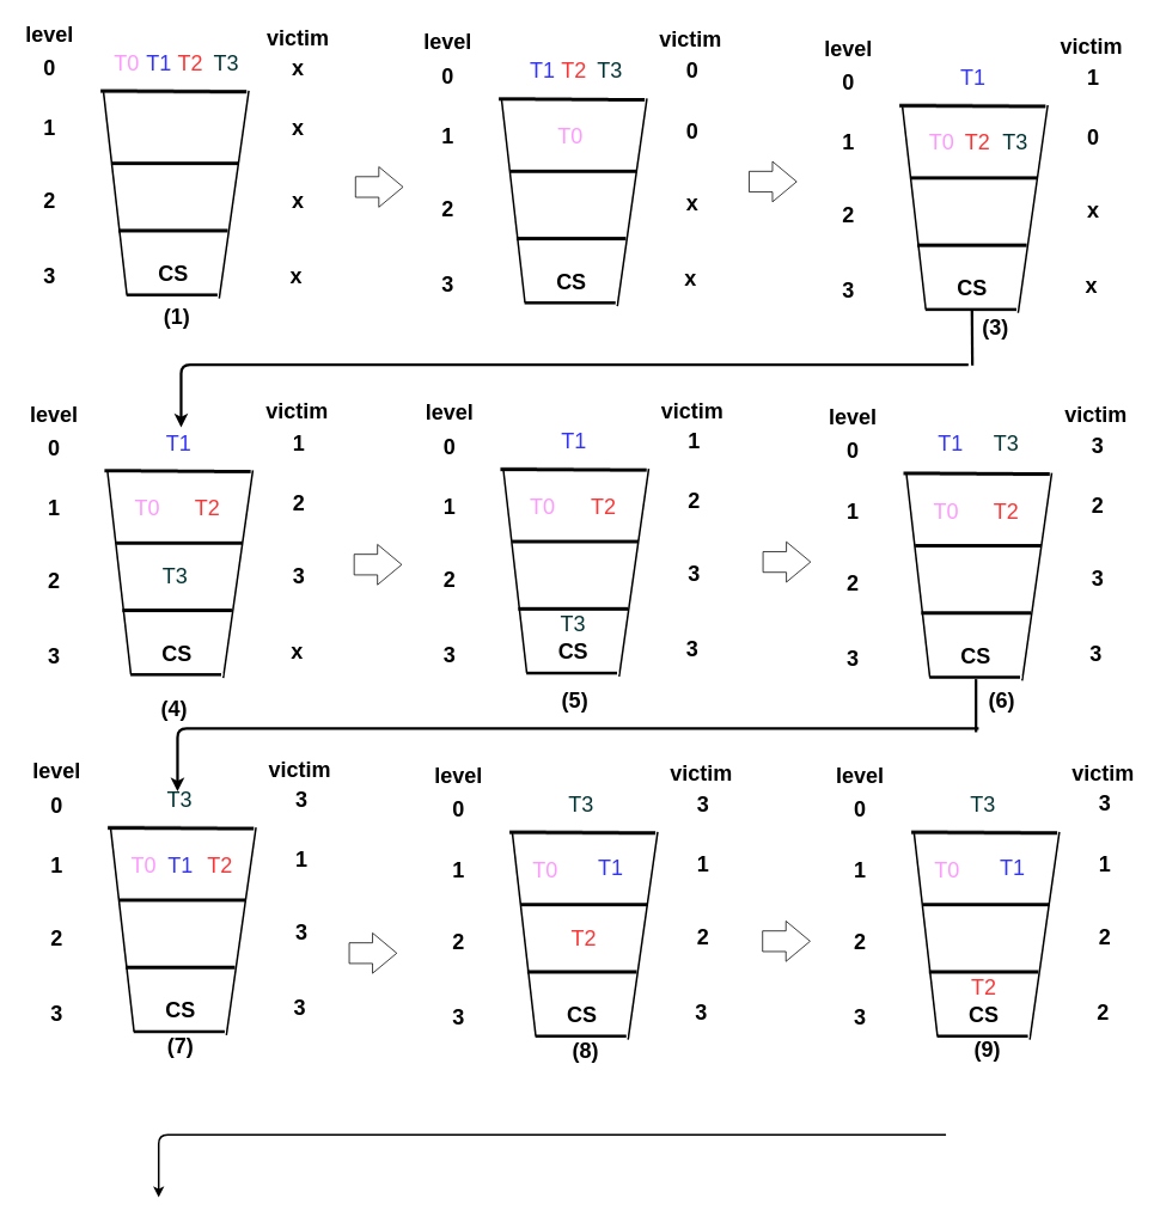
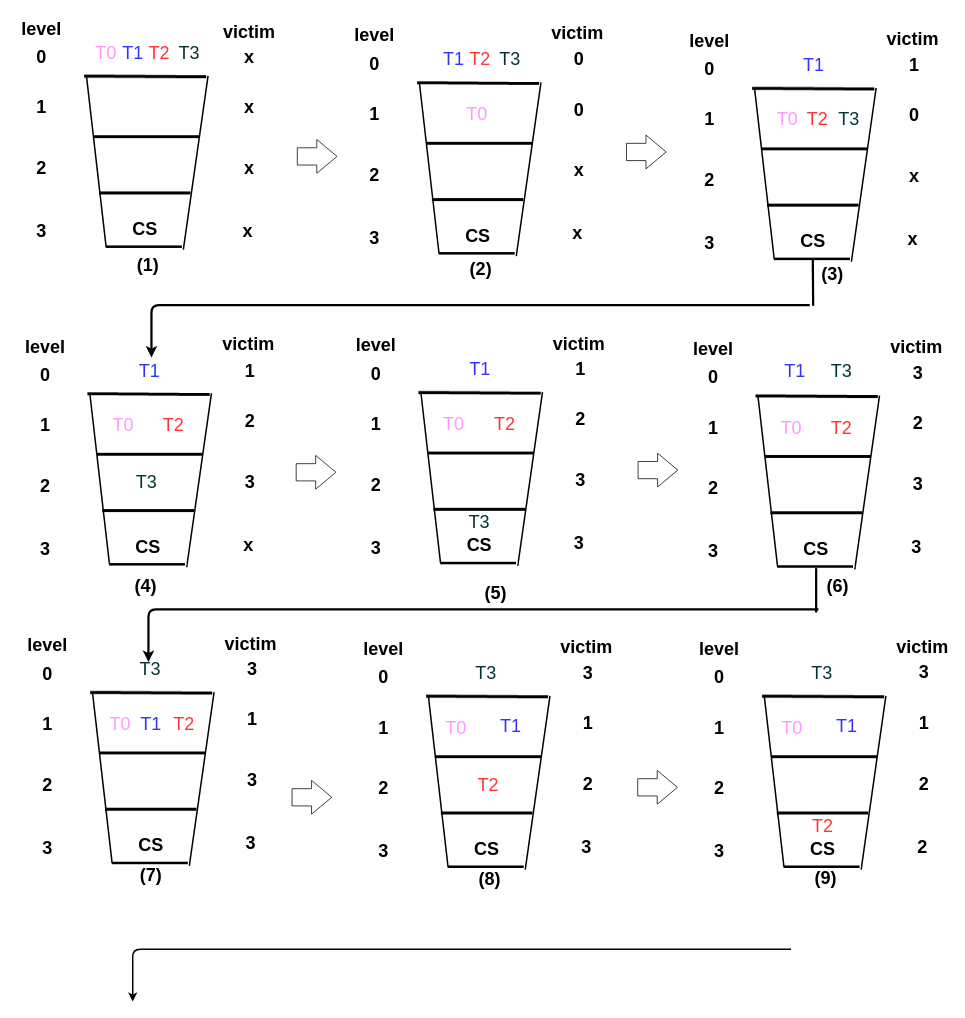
+ <mxCell id="205" value="&lt;font style=&quot;font-size: 24px&quot;&gt;&lt;b&gt;(2)&lt;/b&gt;&lt;/font&gt;" style="text;html=1;strokeColor=none;fillColor=none;align=center;verticalAlign=middle;whiteSpace=wrap;rounded=0;" vertex="1" parent="1"><mxGeometry x="605.5" y="339.18" width="70" height="37" as="geometry" /></mxCell>
- <mxCell id="207" value="&lt;font style=&quot;font-size: 24px&quot;&gt;&lt;b&gt;(5)&lt;/b&gt;&lt;/font&gt;" style="text;html=1;strokeColor=none;fillColor=none;align=center;verticalAlign=middle;whiteSpace=wrap;rounded=0;" vertex="1" parent="1"><mxGeometry x="605.5" y="762" width="70" height="37" as="geometry" /></mxCell>
+ <mxCell id="207" value="&lt;font style=&quot;font-size: 24px&quot;&gt;&lt;b&gt;(5)&lt;/b&gt;&lt;/font&gt;" style="text;html=1;strokeColor=none;fillColor=none;align=center;verticalAlign=middle;whiteSpace=wrap;rounded=0;" vertex="1" parent="1"><mxGeometry x="625.5" y="772" width="70" height="37" as="geometry" /></mxCell>
- <mxCell id="206" value="&lt;font style=&quot;font-size: 24px&quot;&gt;&lt;b&gt;(4)&lt;/b&gt;&lt;/font&gt;" style="text;html=1;strokeColor=none;fillColor=none;align=center;verticalAlign=middle;whiteSpace=wrap;rounded=0;" vertex="1" parent="1"><mxGeometry x="159" y="772" width="70" height="37" as="geometry" /></mxCell>
+ <mxCell id="206" value="&lt;font style=&quot;font-size: 24px&quot;&gt;&lt;b&gt;(4)&lt;/b&gt;&lt;/font&gt;" style="text;html=1;strokeColor=none;fillColor=none;align=center;verticalAlign=middle;whiteSpace=wrap;rounded=0;" vertex="1" parent="1"><mxGeometry x="159" y="762" width="70" height="37" as="geometry" /></mxCell>
